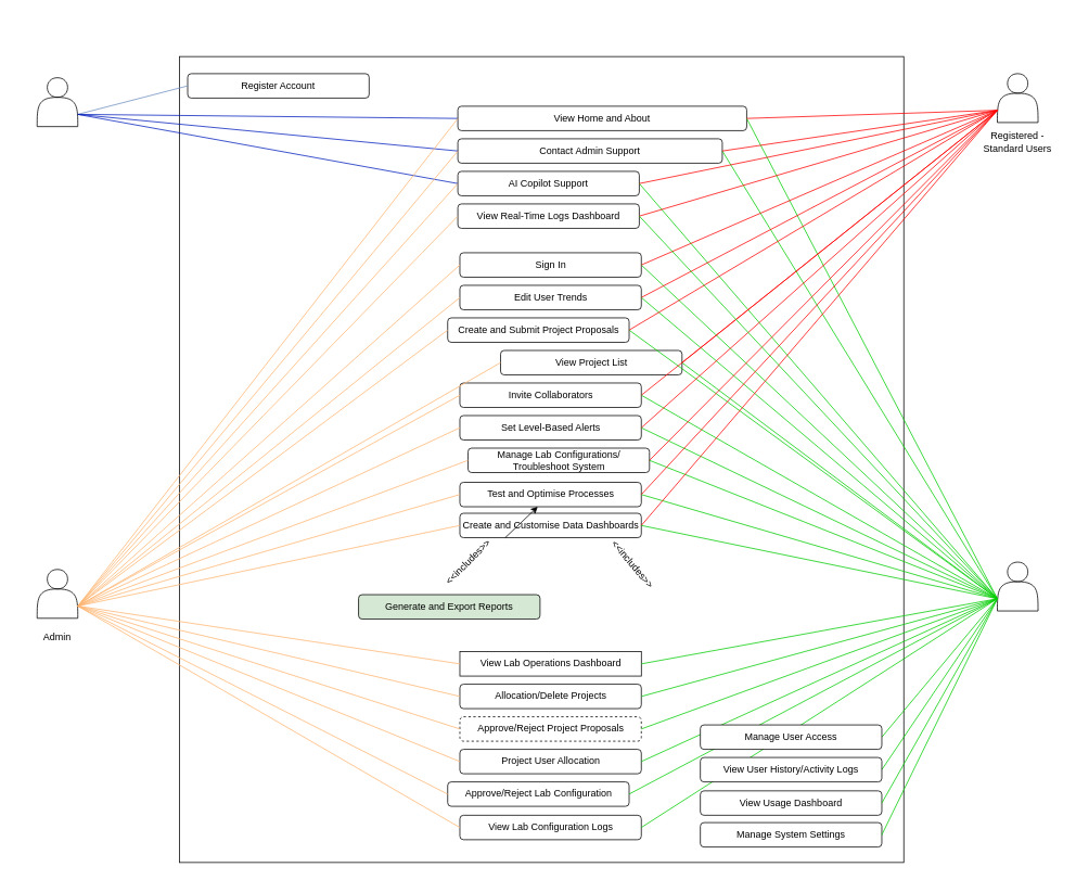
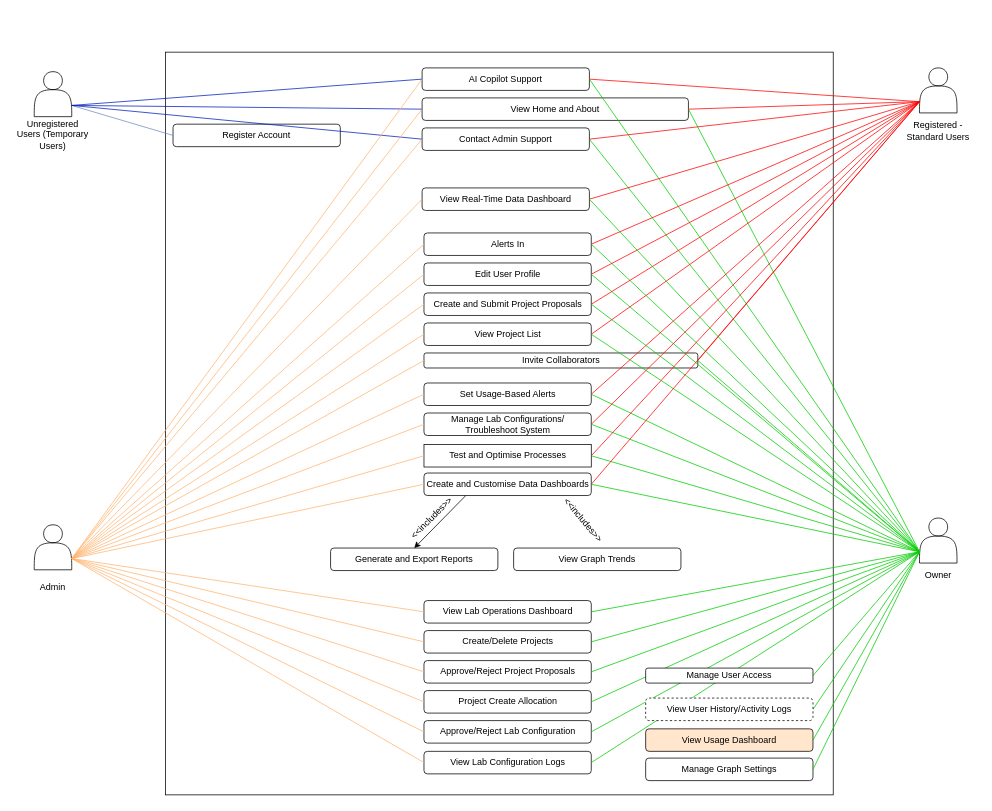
- <mxCell id="4" value="Register Account" style="rounded=1;whiteSpace=wrap;html=1;" parent="1" vertex="1"><mxGeometry x="230" y="90" width="223" height="30" as="geometry" /></mxCell>
+ <mxCell id="4" value="Register Account" style="rounded=1;whiteSpace=wrap;html=1;" parent="1" vertex="1"><mxGeometry x="230" y="165" width="223" height="30" as="geometry" /></mxCell>
+ <mxCell id="17" value="Unregistered Users (Temporary Users)" style="text;html=1;align=center;verticalAlign=middle;whiteSpace=wrap;rounded=0;" parent="15" vertex="1"><mxGeometry x="-20" y="135" width="100" height="48" as="geometry" /></mxCell>
- <mxCell id="19" value="Contact Admin Support" style="rounded=1;whiteSpace=wrap;html=1;" parent="1" vertex="1"><mxGeometry x="562" y="170" width="325" height="30" as="geometry" /></mxCell>
+ <mxCell id="19" value="Contact Admin Support" style="rounded=1;whiteSpace=wrap;html=1;" parent="1" vertex="1"><mxGeometry x="562" y="170" width="223" height="30" as="geometry" /></mxCell>
- <mxCell id="27" value="AI Copilot Support" style="rounded=1;whiteSpace=wrap;html=1;" parent="1" vertex="1"><mxGeometry x="562" y="210" width="223" height="30" as="geometry" /></mxCell>
+ <mxCell id="27" value="AI Copilot Support" style="rounded=1;whiteSpace=wrap;html=1;" parent="1" vertex="1"><mxGeometry x="562" y="90" width="223" height="30" as="geometry" /></mxCell>
- <mxCell id="92" value="View Real-Time Logs Dashboard" style="rounded=1;whiteSpace=wrap;html=1;" parent="1" vertex="1"><mxGeometry x="562" y="250" width="223" height="30" as="geometry" /></mxCell>
+ <mxCell id="92" value="View Real-Time Data Dashboard" style="rounded=1;whiteSpace=wrap;html=1;" parent="1" vertex="1"><mxGeometry x="562" y="250" width="223" height="30" as="geometry" /></mxCell>
- <mxCell id="3" value="Sign In" style="rounded=1;whiteSpace=wrap;html=1;" parent="1" vertex="1"><mxGeometry x="564.5" y="310" width="223" height="30" as="geometry" /></mxCell>
+ <mxCell id="3" value="Alerts In" style="rounded=1;whiteSpace=wrap;html=1;" parent="1" vertex="1"><mxGeometry x="564.5" y="310" width="223" height="30" as="geometry" /></mxCell>
- <mxCell id="20" value="Edit User Trends" style="rounded=1;whiteSpace=wrap;html=1;" parent="1" vertex="1"><mxGeometry x="564.5" y="350" width="223" height="30" as="geometry" /></mxCell>
+ <mxCell id="20" value="Edit User Profile" style="rounded=1;whiteSpace=wrap;html=1;" parent="1" vertex="1"><mxGeometry x="564.5" y="350" width="223" height="30" as="geometry" /></mxCell>
- <mxCell id="22" value="Create and Submit Project Proposals" style="rounded=1;whiteSpace=wrap;html=1;" parent="1" vertex="1"><mxGeometry x="549.5" y="390" width="223" height="30" as="geometry" /></mxCell>
+ <mxCell id="22" value="Create and Submit Project Proposals" style="rounded=1;whiteSpace=wrap;html=1;" parent="1" vertex="1"><mxGeometry x="564.5" y="390" width="223" height="30" as="geometry" /></mxCell>
- <mxCell id="30" value="View Project List" style="rounded=1;whiteSpace=wrap;html=1;" parent="1" vertex="1"><mxGeometry x="614.5" y="430" width="223" height="30" as="geometry" /></mxCell>
+ <mxCell id="30" value="View Project List" style="rounded=1;whiteSpace=wrap;html=1;" parent="1" vertex="1"><mxGeometry x="564.5" y="430" width="223" height="30" as="geometry" /></mxCell>
- <mxCell id="26" value="Invite Collaborators" style="rounded=1;whiteSpace=wrap;html=1;" parent="1" vertex="1"><mxGeometry x="564.5" y="470" width="223" height="30" as="geometry" /></mxCell>
+ <mxCell id="26" value="Invite Collaborators" style="rounded=1;whiteSpace=wrap;html=1;" parent="1" vertex="1"><mxGeometry x="564.5" y="470" width="365" height="20" as="geometry" /></mxCell>
- <mxCell id="24" value="Set Level-Based Alerts" style="rounded=1;whiteSpace=wrap;html=1;" parent="1" vertex="1"><mxGeometry x="564.5" y="510" width="223" height="30" as="geometry" /></mxCell>
+ <mxCell id="24" value="Set Usage-Based Alerts" style="rounded=1;whiteSpace=wrap;html=1;" parent="1" vertex="1"><mxGeometry x="564.5" y="510" width="223" height="30" as="geometry" /></mxCell>
- <mxCell id="23" value="Manage Lab Configurations/&lt;br&gt;Troubleshoot System" style="rounded=1;whiteSpace=wrap;html=1;" parent="1" vertex="1"><mxGeometry x="574.5" y="550" width="223" height="30" as="geometry" /></mxCell>
+ <mxCell id="23" value="Manage Lab Configurations/&lt;br&gt;Troubleshoot System" style="rounded=1;whiteSpace=wrap;html=1;" parent="1" vertex="1"><mxGeometry x="564.5" y="550" width="223" height="30" as="geometry" /></mxCell>
- <mxCell id="31" value="Test and Optimise Processes" style="rounded=1;whiteSpace=wrap;html=1;" parent="1" vertex="1"><mxGeometry x="564.5" y="592" width="223" height="30" as="geometry" /></mxCell>
+ <mxCell id="31" value="Test and Optimise Processes" style="whiteSpace=wrap;html=1;rounded=0;" parent="1" vertex="1"><mxGeometry x="564.5" y="592" width="223" height="30" as="geometry" /></mxCell>
- <mxCell id="34" value="" style="endArrow=classic;html=1;rounded=0;exitX=0.25;exitY=1;exitDx=0;exitDy=0;" parent="1" source="32" target="31" edge="1"><mxGeometry width="50" height="50" relative="1" as="geometry"><mxPoint x="521" y="620" as="sourcePoint" /><mxPoint x="571" y="570" as="targetPoint" /></mxGeometry></mxCell>
+ <mxCell id="34" value="" style="endArrow=classic;html=1;rounded=0;entryX=0.5;entryY=0;entryDx=0;entryDy=0;exitX=0.25;exitY=1;exitDx=0;exitDy=0;" parent="1" source="32" target="25" edge="1"><mxGeometry width="50" height="50" relative="1" as="geometry"><mxPoint x="521" y="620" as="sourcePoint" /><mxPoint x="571" y="570" as="targetPoint" /></mxGeometry></mxCell>
- <mxCell id="25" value="Generate and Export Reports" style="rounded=1;whiteSpace=wrap;html=1;fillColor=#d5e8d4;" parent="1" vertex="1"><mxGeometry x="440" y="730" width="223" height="30" as="geometry" /></mxCell>
+ <mxCell id="25" value="Generate and Export Reports" style="rounded=1;whiteSpace=wrap;html=1;" parent="1" vertex="1"><mxGeometry x="440" y="730" width="223" height="30" as="geometry" /></mxCell>
+ <mxCell id="33" value="View Graph Trends" style="rounded=1;whiteSpace=wrap;html=1;" parent="1" vertex="1"><mxGeometry x="684" y="730" width="223" height="30" as="geometry" /></mxCell>
+ <mxCell id="8" value="Owner" style="text;html=1;align=center;verticalAlign=middle;whiteSpace=wrap;rounded=0;" parent="6" vertex="1"><mxGeometry y="62" width="60" height="30" as="geometry" /></mxCell>
- <mxCell id="83" value="View Lab Operations Dashboard" style="whiteSpace=wrap;html=1;rounded=0;" parent="1" vertex="1"><mxGeometry x="564.5" y="800" width="223" height="30" as="geometry" /></mxCell>
+ <mxCell id="83" value="View Lab Operations Dashboard" style="rounded=1;whiteSpace=wrap;html=1;" parent="1" vertex="1"><mxGeometry x="564.5" y="800" width="223" height="30" as="geometry" /></mxCell>
- <mxCell id="85" value="Allocation/Delete Projects" style="rounded=1;whiteSpace=wrap;html=1;" parent="1" vertex="1"><mxGeometry x="564.5" y="840" width="223" height="30" as="geometry" /></mxCell>
+ <mxCell id="85" value="Create/Delete Projects" style="rounded=1;whiteSpace=wrap;html=1;" parent="1" vertex="1"><mxGeometry x="564.5" y="840" width="223" height="30" as="geometry" /></mxCell>
- <mxCell id="84" value="Approve/Reject Project Proposals" style="rounded=1;whiteSpace=wrap;html=1;dashed=1;" parent="1" vertex="1"><mxGeometry x="564.5" y="880" width="223" height="30" as="geometry" /></mxCell>
+ <mxCell id="84" value="Approve/Reject Project Proposals" style="rounded=1;whiteSpace=wrap;html=1;" parent="1" vertex="1"><mxGeometry x="564.5" y="880" width="223" height="30" as="geometry" /></mxCell>
- <mxCell id="100" value="Manage User Access" style="rounded=1;whiteSpace=wrap;html=1;" parent="1" vertex="1"><mxGeometry x="860" y="890" width="223" height="30" as="geometry" /></mxCell>
+ <mxCell id="100" value="Manage User Access" style="rounded=1;whiteSpace=wrap;html=1;" parent="1" vertex="1"><mxGeometry x="860" y="890" width="223" height="20" as="geometry" /></mxCell>
- <mxCell id="29" value="Project User Allocation" style="rounded=1;whiteSpace=wrap;html=1;" parent="1" vertex="1"><mxGeometry x="564.5" y="920" width="223" height="30" as="geometry" /></mxCell>
+ <mxCell id="29" value="Project Create Allocation" style="rounded=1;whiteSpace=wrap;html=1;" parent="1" vertex="1"><mxGeometry x="564.5" y="920" width="223" height="30" as="geometry" /></mxCell>
- <mxCell id="99" value="View User History/Activity Logs" style="rounded=1;whiteSpace=wrap;html=1;" parent="1" vertex="1"><mxGeometry x="860" y="930" width="223" height="30" as="geometry" /></mxCell>
+ <mxCell id="99" value="View User History/Activity Logs" style="rounded=1;whiteSpace=wrap;html=1;dashed=1;" parent="1" vertex="1"><mxGeometry x="860" y="930" width="223" height="30" as="geometry" /></mxCell>
- <mxCell id="28" value="Approve/Reject Lab Configuration" style="rounded=1;whiteSpace=wrap;html=1;" parent="1" vertex="1"><mxGeometry x="549.5" y="960" width="223" height="30" as="geometry" /></mxCell>
+ <mxCell id="28" value="Approve/Reject Lab Configuration" style="rounded=1;whiteSpace=wrap;html=1;" parent="1" vertex="1"><mxGeometry x="564.5" y="960" width="223" height="30" as="geometry" /></mxCell>
- <mxCell id="21" value="View Usage Dashboard" style="rounded=1;whiteSpace=wrap;html=1;" parent="1" vertex="1"><mxGeometry x="860" y="971" width="223" height="30" as="geometry" /></mxCell>
+ <mxCell id="21" value="View Usage Dashboard" style="rounded=1;whiteSpace=wrap;html=1;fillColor=#ffe6cc;" parent="1" vertex="1"><mxGeometry x="860" y="971" width="223" height="30" as="geometry" /></mxCell>
- <mxCell id="5" value="Manage System Settings" style="rounded=1;whiteSpace=wrap;html=1;" parent="1" vertex="1"><mxGeometry x="860" y="1010" width="223" height="30" as="geometry" /></mxCell>
+ <mxCell id="5" value="Manage Graph Settings" style="rounded=1;whiteSpace=wrap;html=1;" parent="1" vertex="1"><mxGeometry x="860" y="1010" width="223" height="30" as="geometry" /></mxCell>
